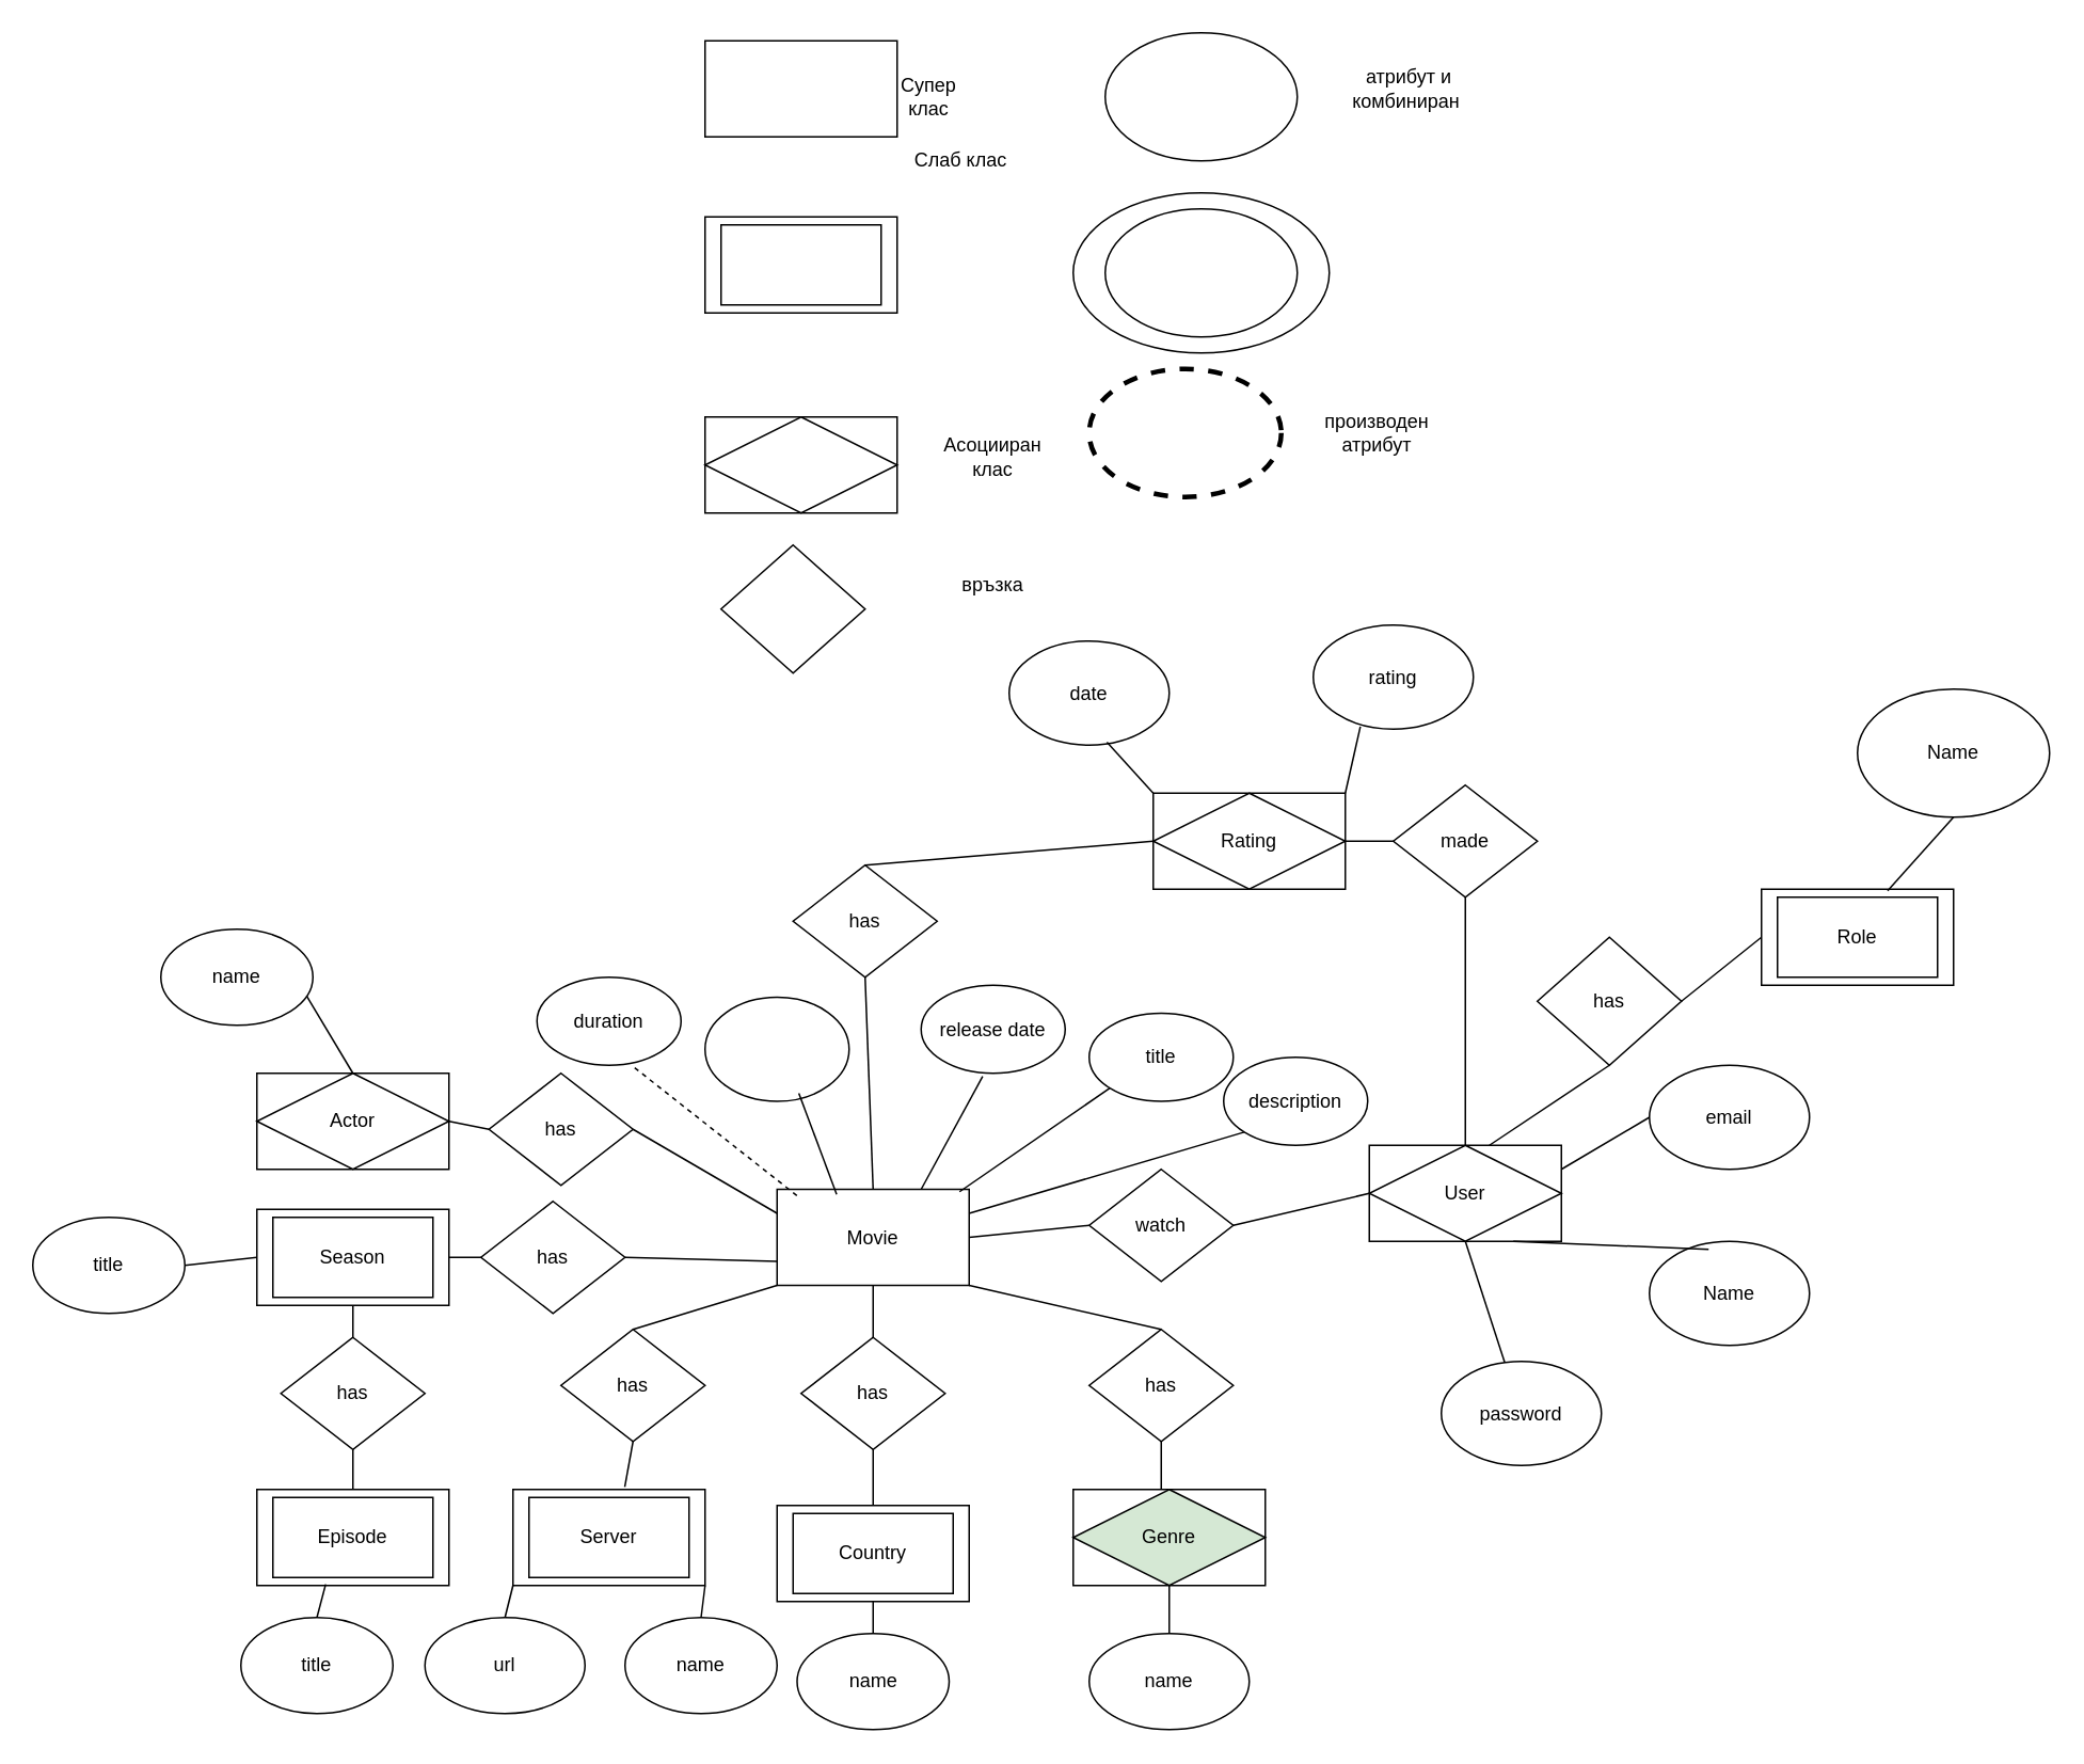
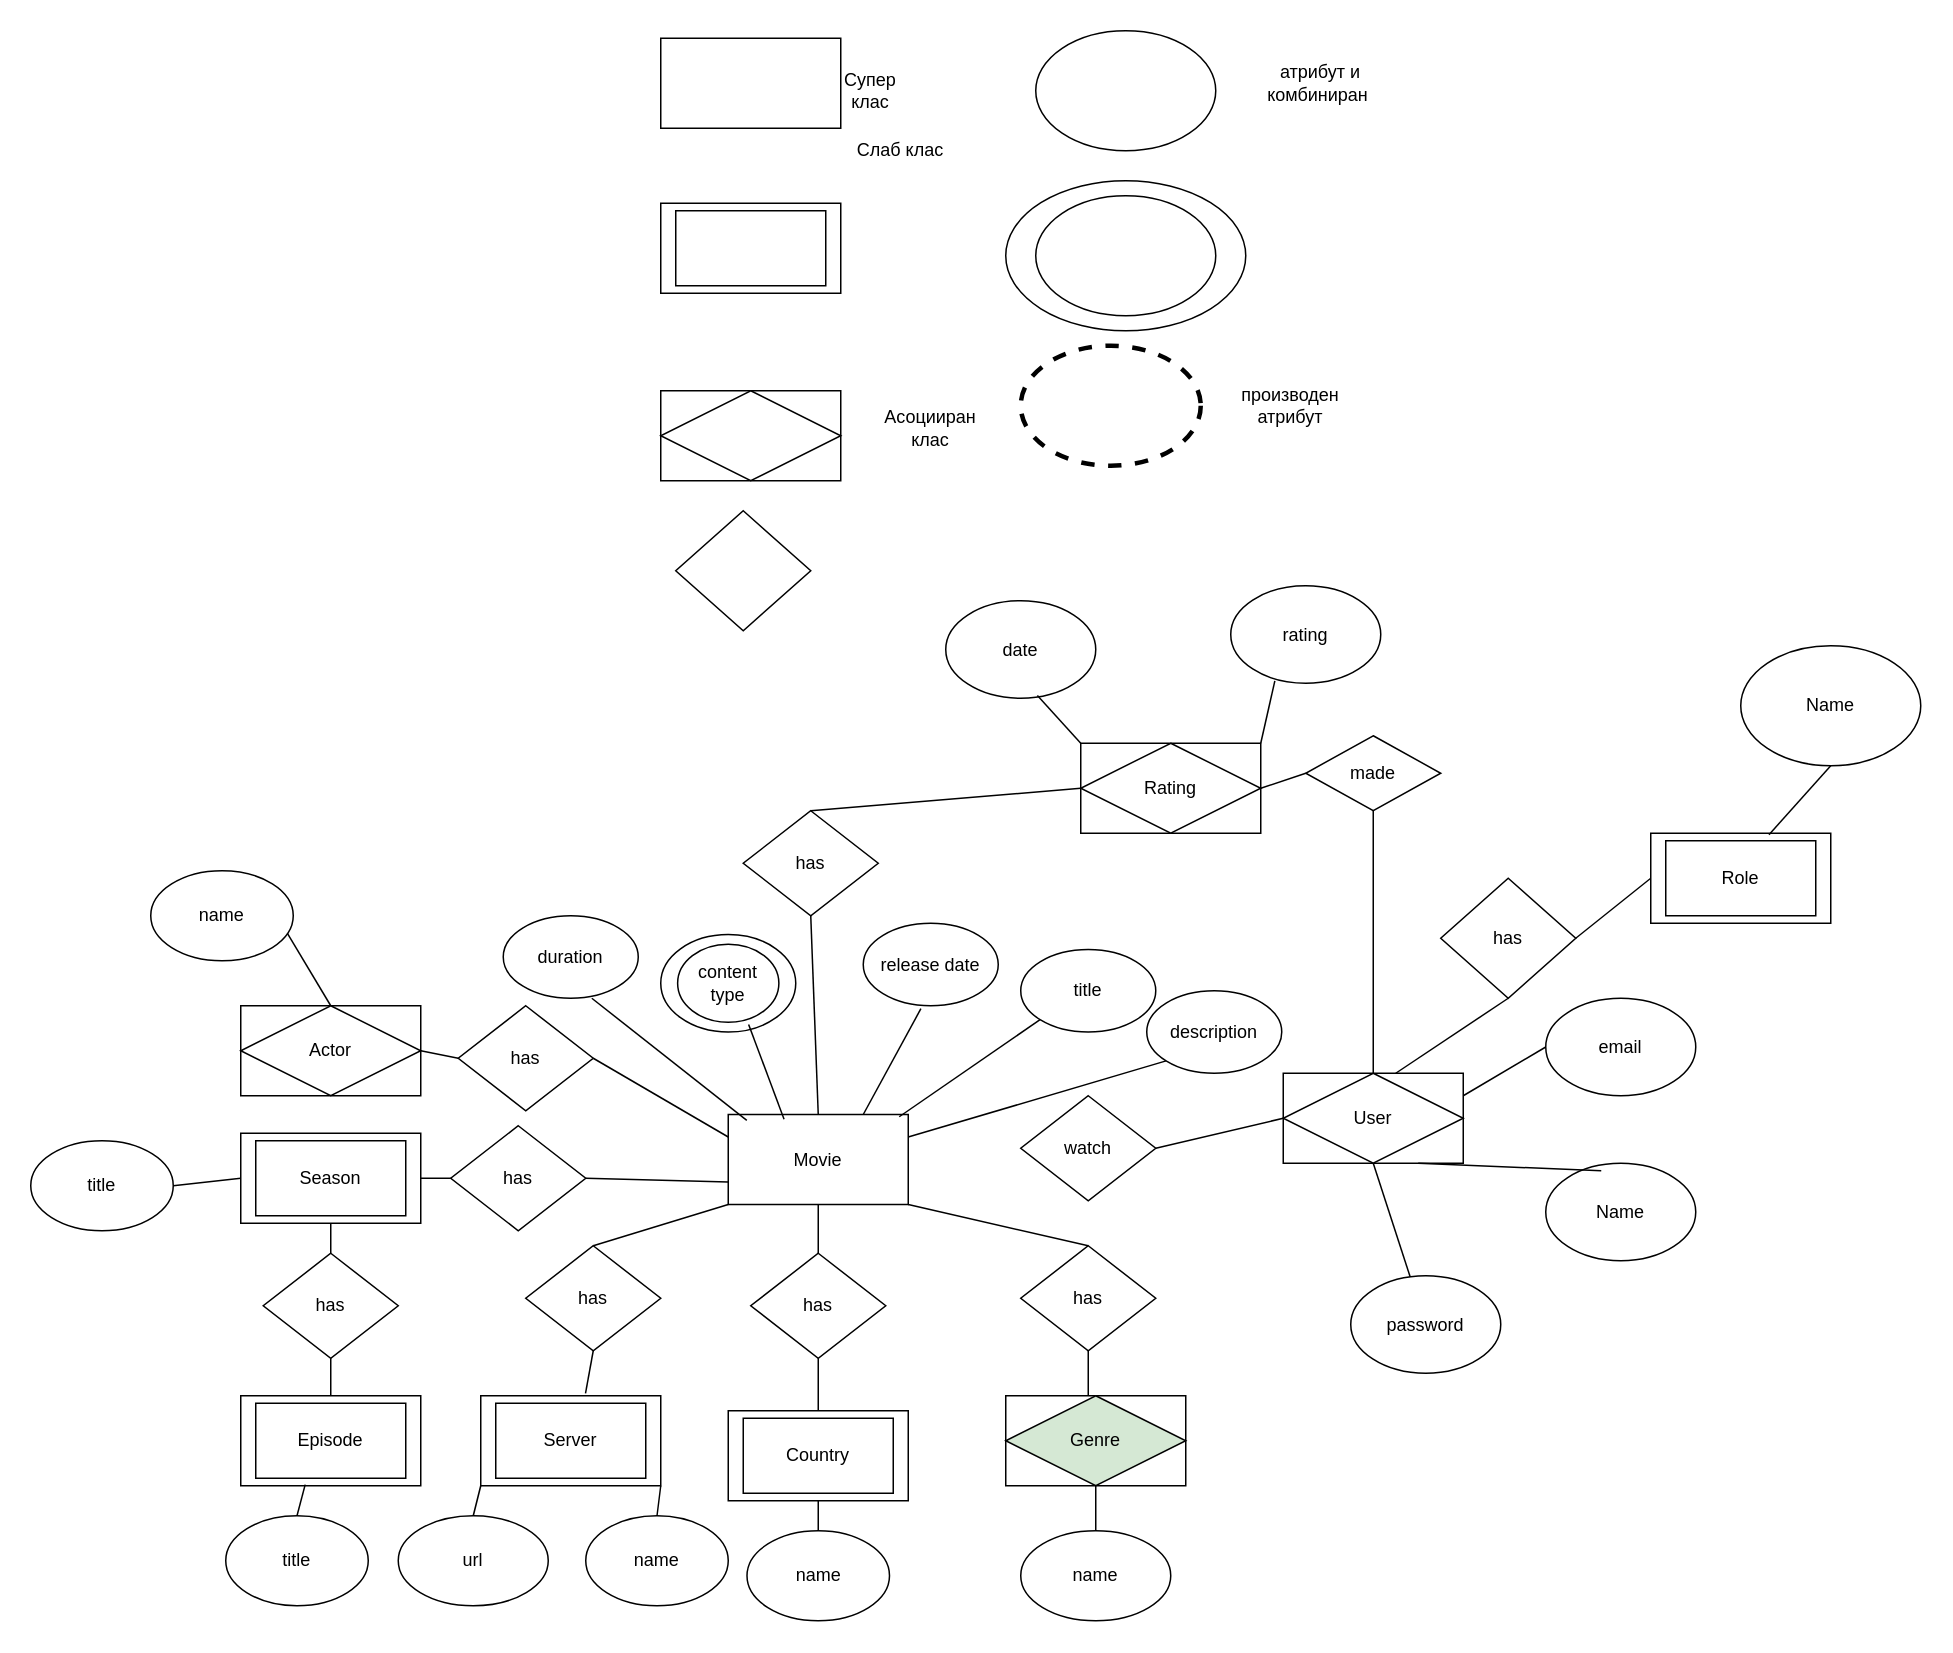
- <mxCell id="36" value="връзка" style="text;html=1;align=center;verticalAlign=middle;whiteSpace=wrap;rounded=0;" parent="1" vertex="1"><mxGeometry x="590" y="350" width="60" height="30" as="geometry" /></mxCell>
- <mxCell id="41" value="made" style="rhombus;whiteSpace=wrap;html=1;" parent="1" vertex="1"><mxGeometry x="870" y="490" width="90" height="70" as="geometry" /></mxCell>
+ <mxCell id="41" value="made" style="rhombus;whiteSpace=wrap;html=1;" parent="1" vertex="1"><mxGeometry x="870" y="490" width="90" height="50" as="geometry" /></mxCell>
+ <mxCell id="98" value="content&lt;div&gt;type&lt;/div&gt;" style="ellipse;whiteSpace=wrap;html=1;" parent="96" vertex="1"><mxGeometry x="11.25" y="6.5" width="67.5" height="52" as="geometry" /></mxCell>
- <mxCell id="101" value="" style="endArrow=none;html=1;rounded=0;entryX=0.656;entryY=1;entryDx=0;entryDy=0;entryPerimeter=0;exitX=0.103;exitY=0.065;exitDx=0;exitDy=0;exitPerimeter=0;dashed=1;" parent="1" source="13" target="91" edge="1"><mxGeometry width="50" height="50" relative="1" as="geometry"><mxPoint x="480" y="740" as="sourcePoint" /><mxPoint x="530" y="690" as="targetPoint" /></mxGeometry></mxCell>
+ <mxCell id="101" value="" style="endArrow=none;html=1;rounded=0;entryX=0.656;entryY=1;entryDx=0;entryDy=0;entryPerimeter=0;exitX=0.103;exitY=0.065;exitDx=0;exitDy=0;exitPerimeter=0;" parent="1" source="13" target="91" edge="1"><mxGeometry width="50" height="50" relative="1" as="geometry"><mxPoint x="480" y="740" as="sourcePoint" /><mxPoint x="530" y="690" as="targetPoint" /></mxGeometry></mxCell>
- <mxCell id="39" value="" style="endArrow=none;html=1;rounded=0;entryX=0;entryY=0.5;entryDx=0;entryDy=0;exitX=1;exitY=0.5;exitDx=0;exitDy=0;" parent="1" source="13" target="37" edge="1"><mxGeometry width="50" height="50" relative="1" as="geometry"><mxPoint x="600" y="614.5" as="sourcePoint" /><mxPoint x="670" y="614.5" as="targetPoint" /></mxGeometry></mxCell>
